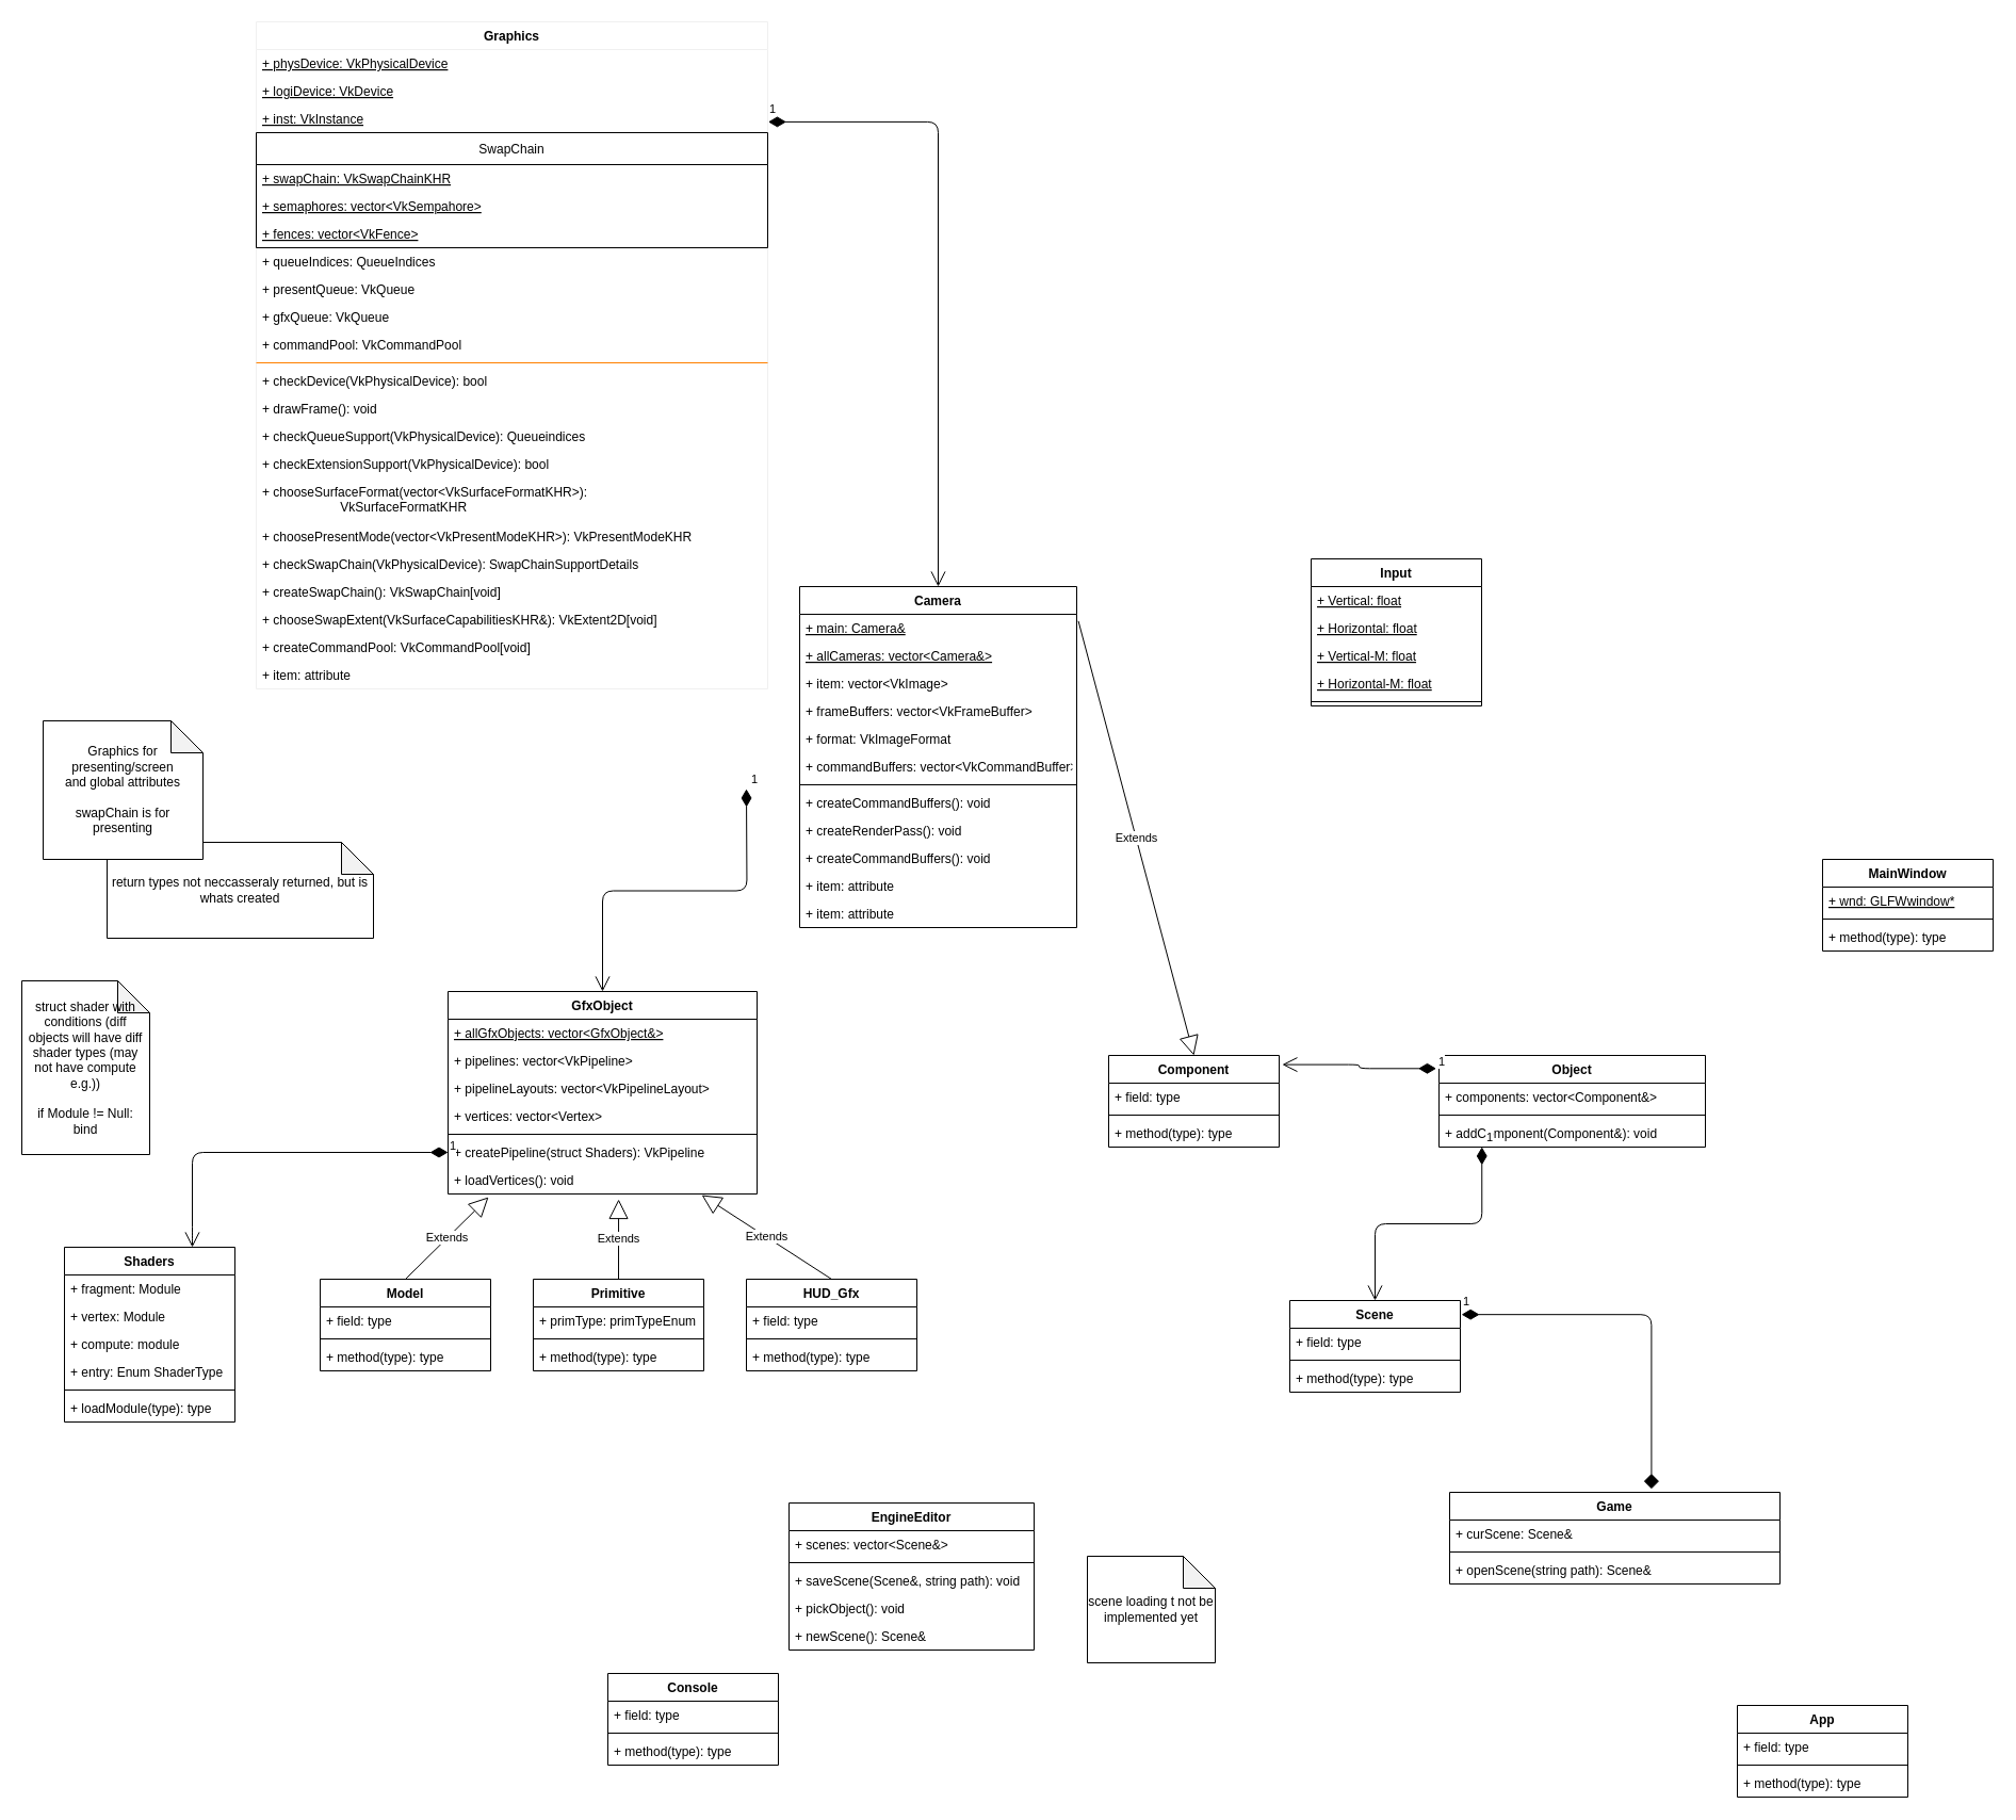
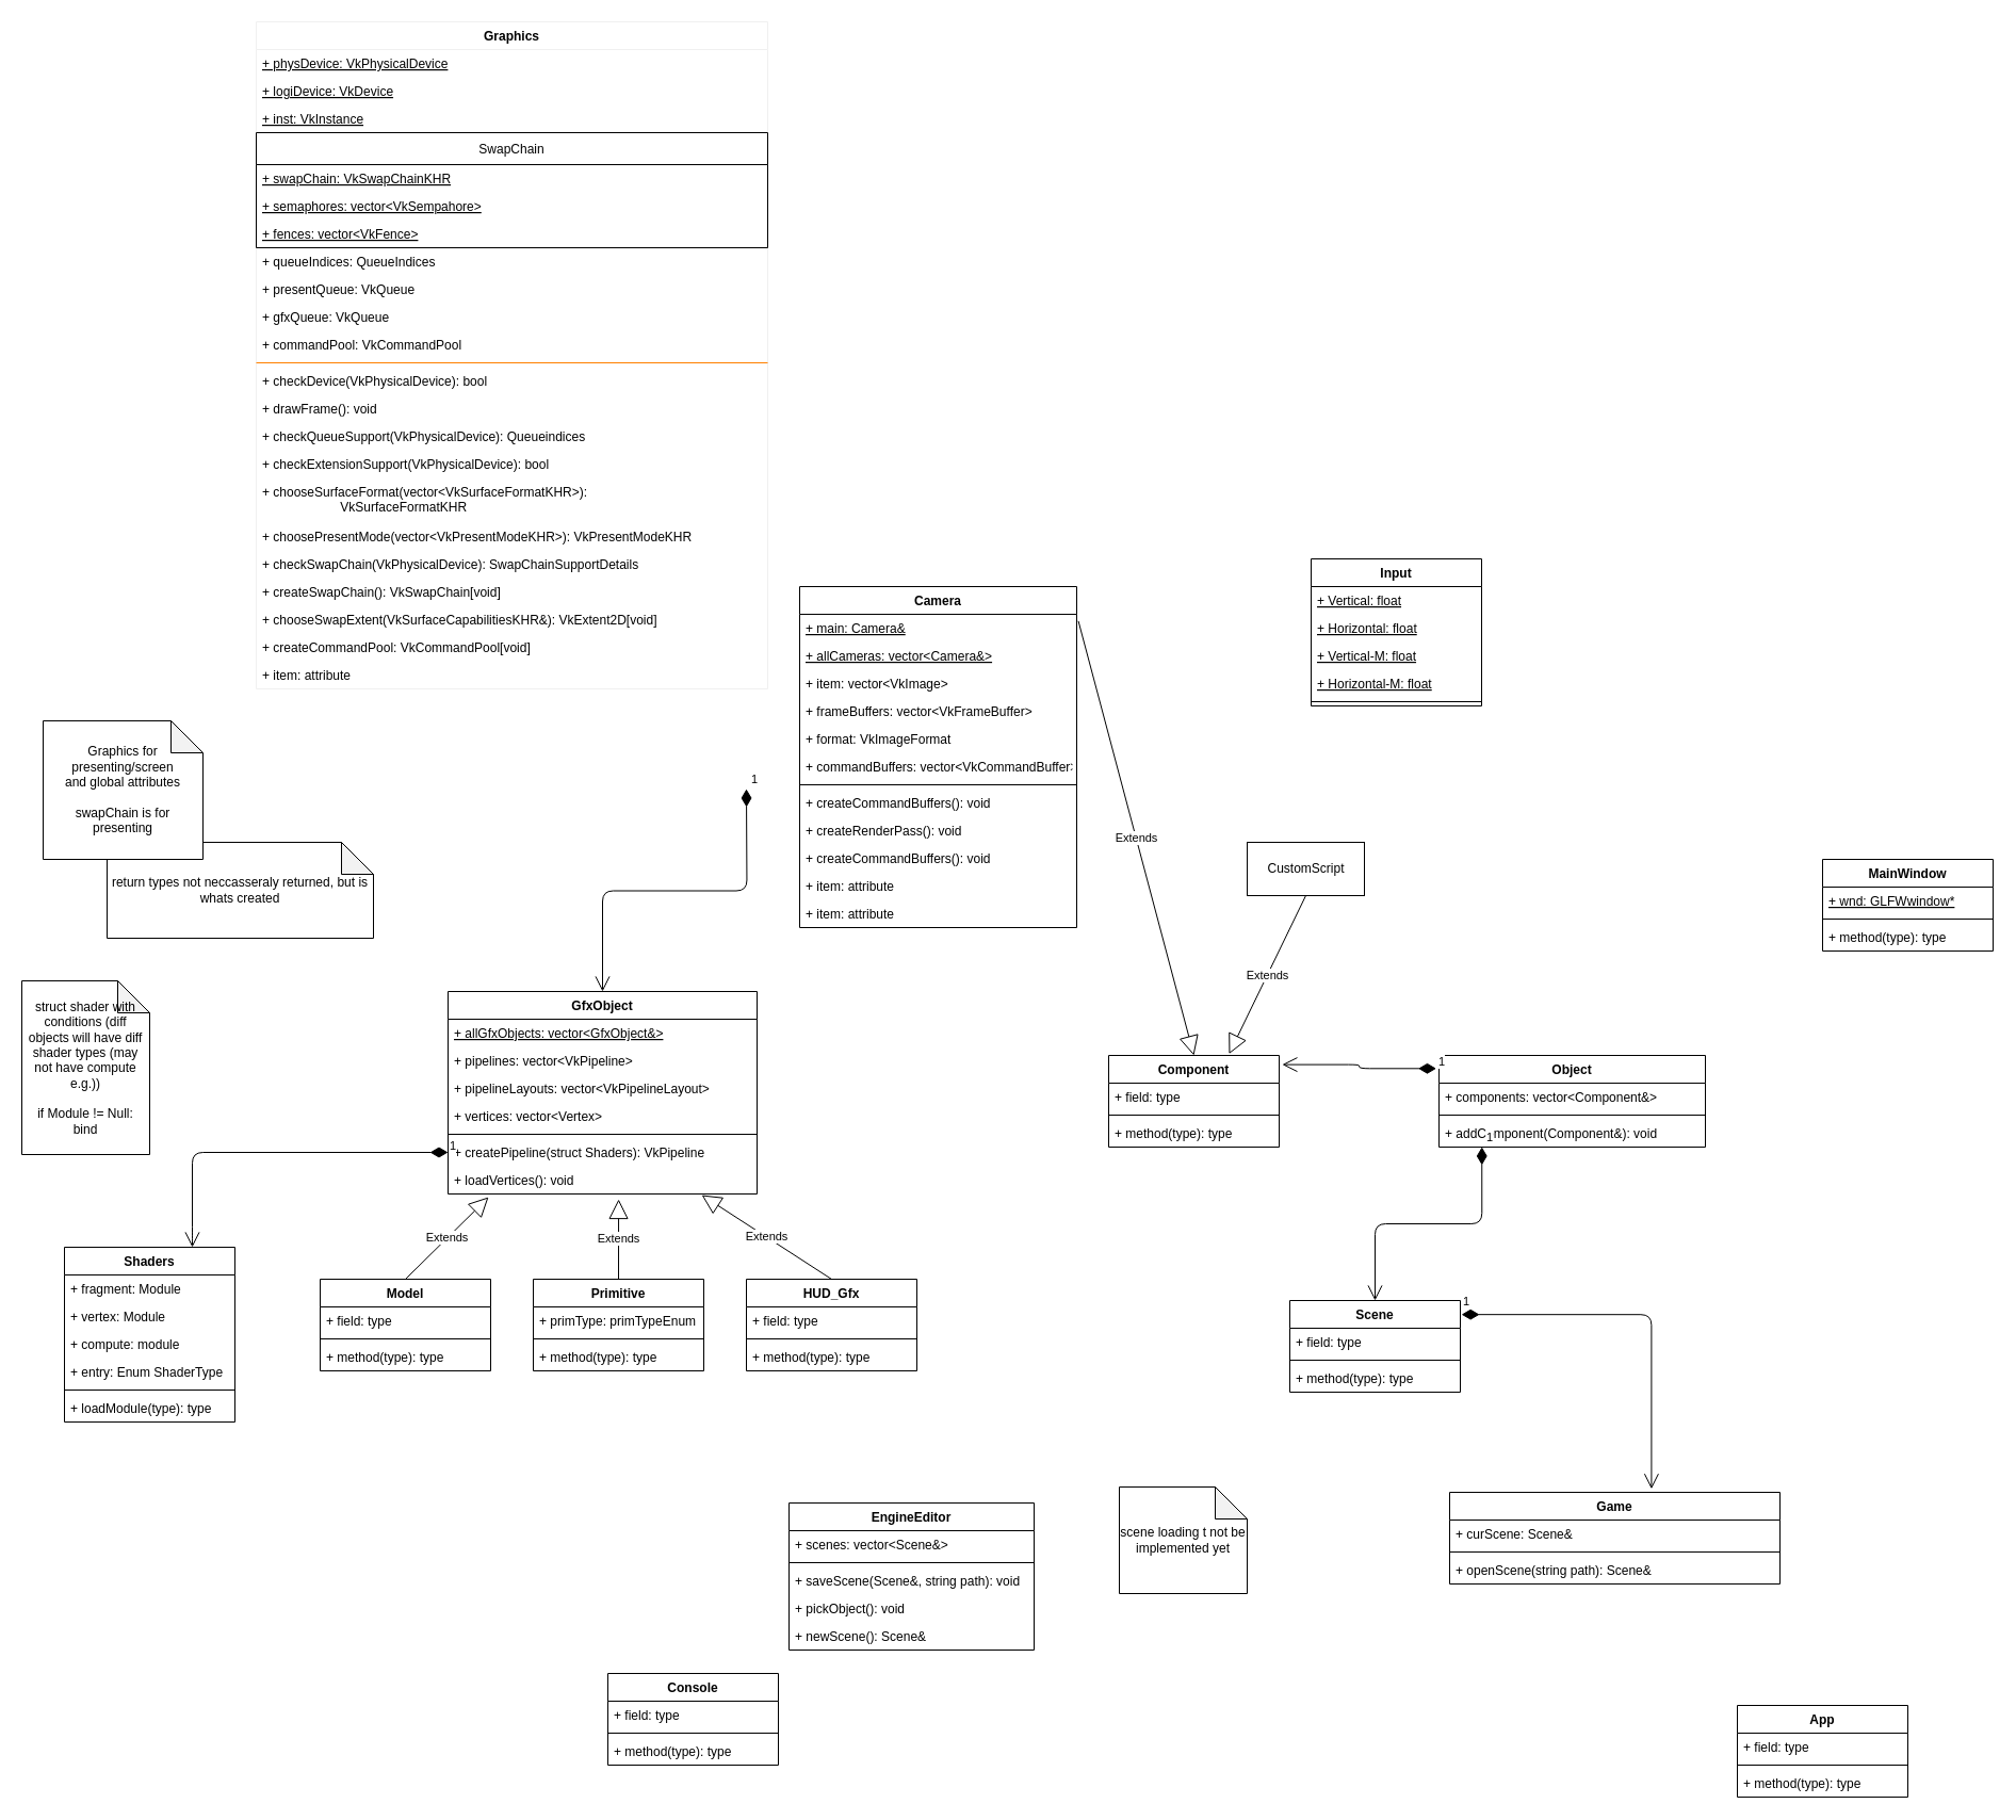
- <mxCell id="47" value="1" style="endArrow=open;html=1;endSize=12;startArrow=diamondThin;startSize=14;startFill=1;edgeStyle=orthogonalEdgeStyle;align=left;verticalAlign=bottom;exitX=1.001;exitY=0.15;exitDx=0;exitDy=0;exitPerimeter=0;entryX=0.5;entryY=0;entryDx=0;entryDy=0;" parent="1" source="15" target="2" edge="1"><mxGeometry x="-1" y="3" relative="1" as="geometry"><mxPoint x="390" y="790" as="sourcePoint" /><mxPoint x="730" y="860" as="targetPoint" /></mxGeometry></mxCell>
+ <mxCell id="110" value="CustomScript" style="html=1;" parent="1" vertex="1"><mxGeometry x="1170" y="790" width="110" height="50" as="geometry" /></mxCell>
+ <mxCell id="111" value="Extends" style="endArrow=block;endSize=16;endFill=0;html=1;exitX=0.5;exitY=1;exitDx=0;exitDy=0;entryX=0.706;entryY=-0.016;entryDx=0;entryDy=0;entryPerimeter=0;" parent="1" source="110" target="64" edge="1"><mxGeometry width="160" relative="1" as="geometry"><mxPoint x="1430" y="722.002" as="sourcePoint" /><mxPoint x="1568.86" y="920.69" as="targetPoint" /></mxGeometry></mxCell>
- <mxCell id="112" value="1" style="endArrow=diamond;html=1;endSize=12;startArrow=diamondThin;startSize=14;startFill=1;edgeStyle=orthogonalEdgeStyle;align=left;verticalAlign=bottom;exitX=1.007;exitY=0.153;exitDx=0;exitDy=0;exitPerimeter=0;entryX=0.611;entryY=-0.037;entryDx=0;entryDy=0;entryPerimeter=0;" parent="1" source="76" target="80" edge="1"><mxGeometry x="-1" y="3" relative="1" as="geometry"><mxPoint x="1630.25" y="1190.972" as="sourcePoint" /><mxPoint x="1530" y="1335.05" as="targetPoint" /><Array as="points"><mxPoint x="1549" y="1233" /></Array></mxGeometry></mxCell>
+ <mxCell id="112" value="1" style="endArrow=open;html=1;endSize=12;startArrow=diamondThin;startSize=14;startFill=1;edgeStyle=orthogonalEdgeStyle;align=left;verticalAlign=bottom;exitX=1.007;exitY=0.153;exitDx=0;exitDy=0;exitPerimeter=0;entryX=0.611;entryY=-0.037;entryDx=0;entryDy=0;entryPerimeter=0;" parent="1" source="76" target="80" edge="1"><mxGeometry x="-1" y="3" relative="1" as="geometry"><mxPoint x="1630.25" y="1190.972" as="sourcePoint" /><mxPoint x="1530" y="1335.05" as="targetPoint" /><Array as="points"><mxPoint x="1549" y="1233" /></Array></mxGeometry></mxCell>
- <mxCell id="94" value="scene loading t not be implemented yet" style="shape=note;whiteSpace=wrap;html=1;backgroundOutline=1;darkOpacity=0.05;" parent="1" vertex="1"><mxGeometry x="1020" y="1460" width="120" height="100" as="geometry" /></mxCell>
+ <mxCell id="94" value="scene loading t not be implemented yet" style="shape=note;whiteSpace=wrap;html=1;backgroundOutline=1;darkOpacity=0.05;" parent="1" vertex="1"><mxGeometry x="1050" y="1395" width="120" height="100" as="geometry" /></mxCell>
